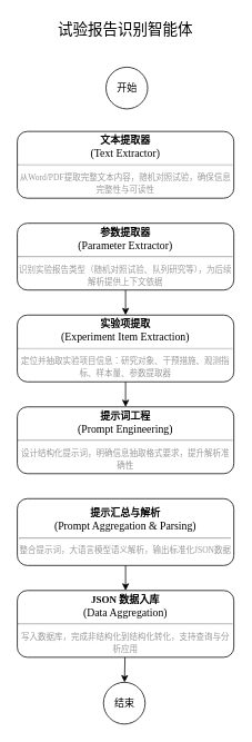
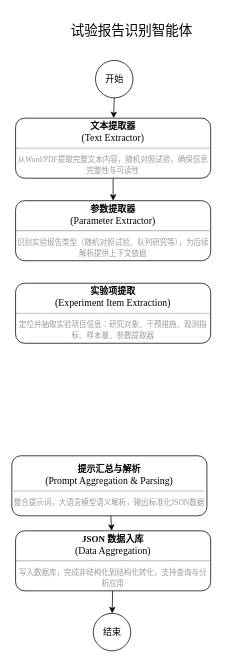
- <mxCell id="16" value="试验报告识别智能体" style="text;html=1;align=center;verticalAlign=middle;whiteSpace=wrap;rounded=0;fontSize=18;fontFamily=Times New Roman;" vertex="1" parent="1"><mxGeometry x="40" y="20" width="220" height="30" as="geometry" /></mxCell>
+ <mxCell id="16" value="试验报告识别智能体" style="text;html=1;align=center;verticalAlign=middle;whiteSpace=wrap;rounded=0;fontSize=18;fontFamily=Times New Roman;" vertex="1" parent="1"><mxGeometry x="65" y="25" width="220" height="30" as="geometry" /></mxCell>
+ <mxCell id="10" value="" style="endArrow=classic;html=1;rounded=0;fontFamily=Times New Roman;" edge="1" parent="1" source="2" target="3"><mxGeometry relative="1" as="geometry" /></mxCell>
+ <mxCell id="11" value="" style="endArrow=classic;html=1;rounded=0;fontFamily=Times New Roman;" edge="1" parent="1" source="3" target="4"><mxGeometry relative="1" as="geometry" /></mxCell>
- <mxCell id="12" value="" style="endArrow=classic;html=1;rounded=0;fontFamily=Times New Roman;" edge="1" parent="1" source="4" target="5"><mxGeometry relative="1" as="geometry" /></mxCell>
- <mxCell id="13" value="" style="endArrow=classic;html=1;rounded=0;fontFamily=Times New Roman;" edge="1" parent="1" source="5" target="6"><mxGeometry relative="1" as="geometry" /></mxCell>
- <mxCell id="6" value="&lt;b&gt;提示词工程&lt;/b&gt;&lt;br&gt;&lt;font size=&quot;2&quot;&gt;(Prompt Engineering)&lt;/font&gt;&lt;hr&gt;&lt;font style=&quot;color: rgb(153, 153, 153); font-size: 10px;&quot;&gt;设计结构化提示词，明确信息抽取格式要求，提升解析准确性&lt;/font&gt;" style="rounded=1;whiteSpace=wrap;html=1;fontFamily=Times New Roman;" vertex="1" parent="1"><mxGeometry x="20" y="487" width="260" height="80" as="geometry" /></mxCell>
- <mxCell id="7" value="&lt;b&gt;提示汇总与解析&lt;/b&gt;&lt;br&gt;&lt;font size=&quot;2&quot;&gt;(Prompt Aggregation &amp;amp; Parsing)&lt;/font&gt;&lt;hr&gt;&lt;font style=&quot;font-size: 10px; color: rgb(153, 153, 153);&quot;&gt;整合提示词，大语言模型语义解析，输出标准化JSON数据&lt;/font&gt;" style="rounded=1;whiteSpace=wrap;html=1;fontFamily=Times New Roman;" vertex="1" parent="1"><mxGeometry x="20" y="597" width="260" height="80" as="geometry" /></mxCell>
+ <mxCell id="7" value="&lt;b&gt;提示汇总与解析&lt;/b&gt;&lt;br&gt;&lt;font size=&quot;2&quot;&gt;(Prompt Aggregation &amp;amp; Parsing)&lt;/font&gt;&lt;hr&gt;&lt;font style=&quot;font-size: 10px; color: rgb(153, 153, 153);&quot;&gt;整合提示词，大语言模型语义解析，输出标准化JSON数据&lt;/font&gt;" style="rounded=1;whiteSpace=wrap;html=1;fontFamily=Times New Roman;" vertex="1" parent="1"><mxGeometry x="15" y="607" width="260" height="80" as="geometry" /></mxCell>
